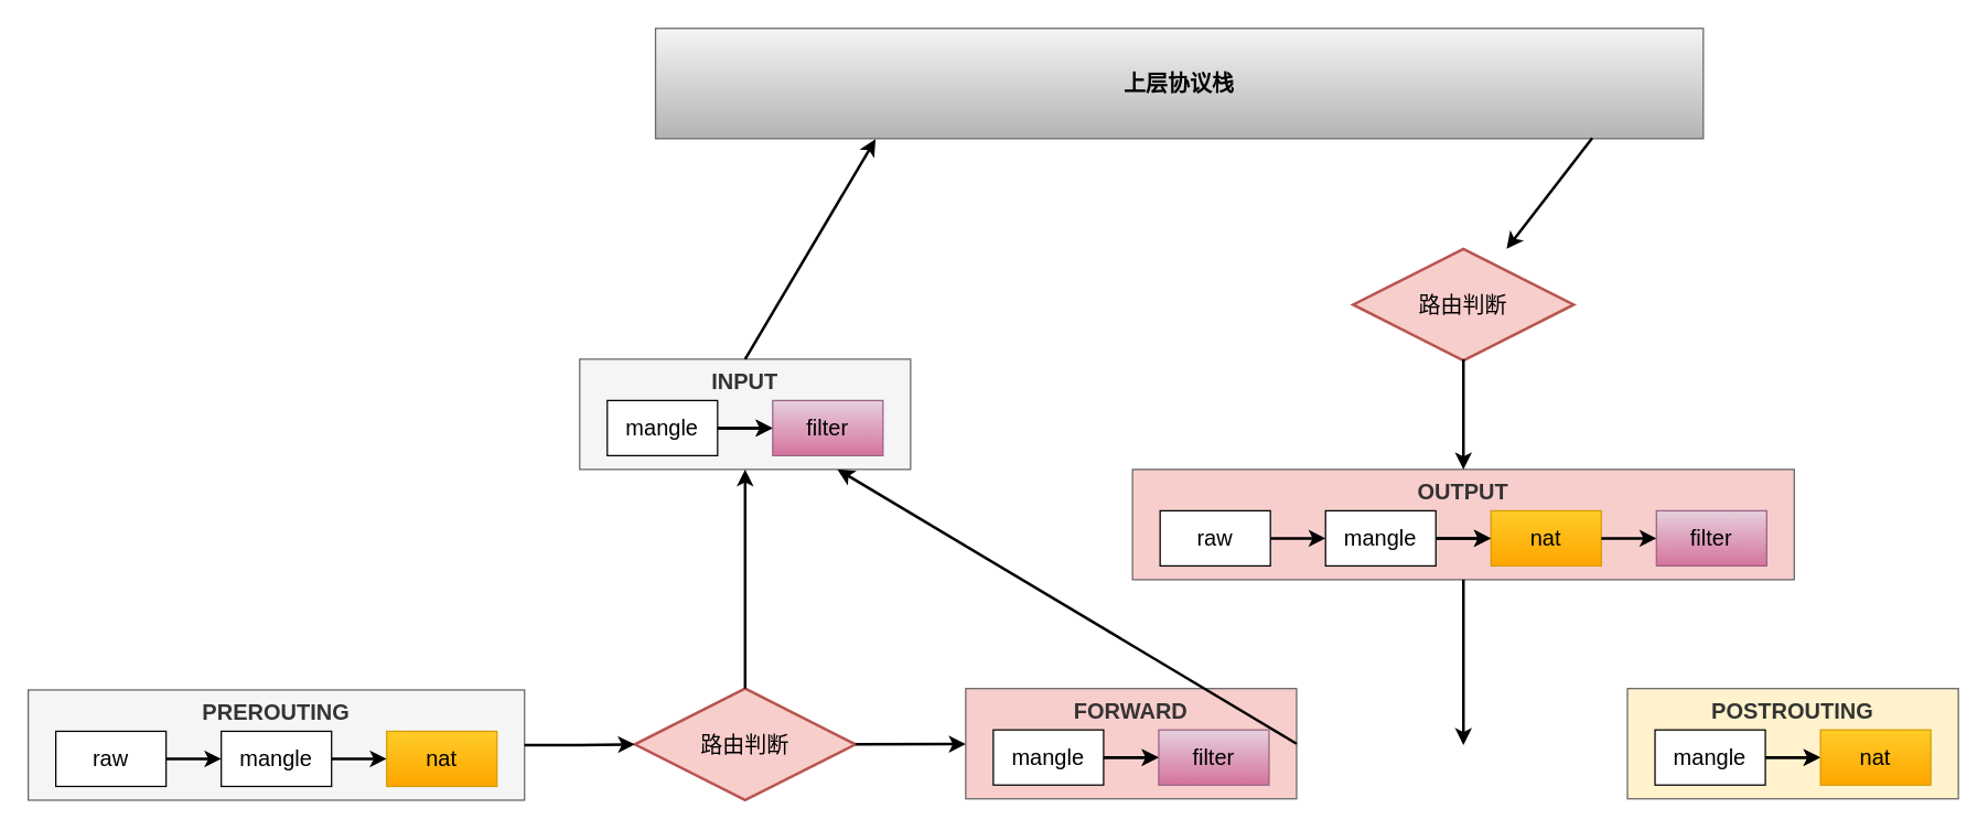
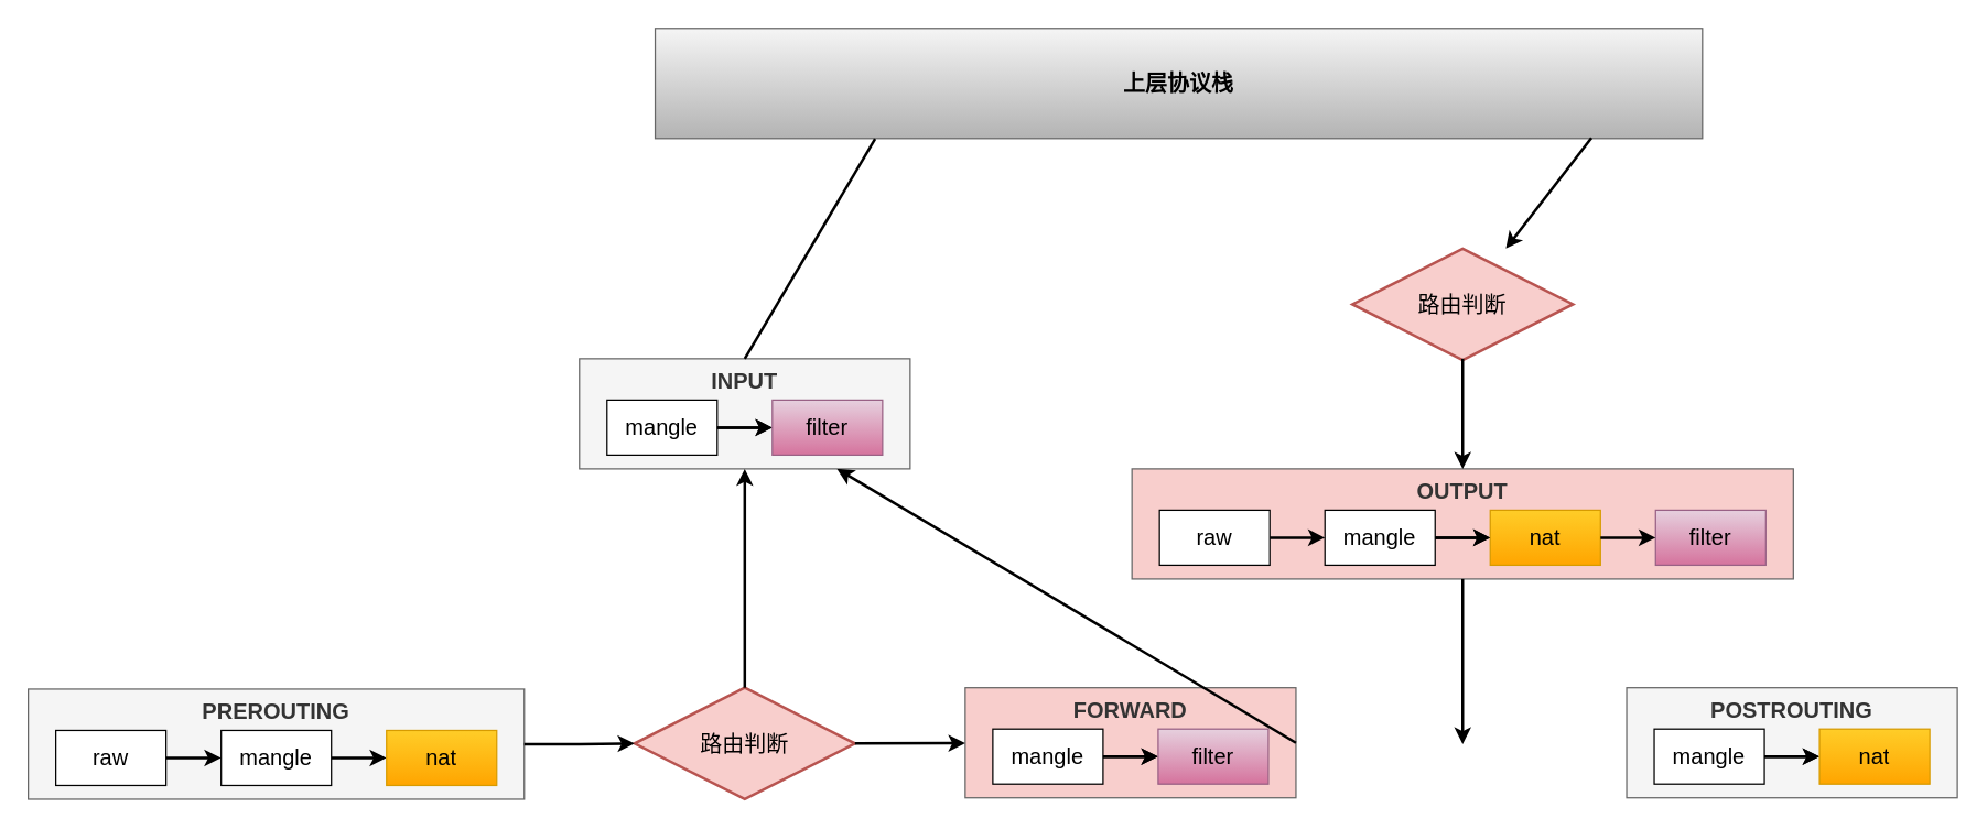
- <mxCell id="34" value="" style="endArrow=classic;html=1;strokeWidth=2;exitX=0.5;exitY=0;exitDx=0;exitDy=0;entryX=0.21;entryY=1.004;entryDx=0;entryDy=0;entryPerimeter=0;" parent="1" source="9" target="33" edge="1"><mxGeometry width="50" height="50" relative="1" as="geometry"><mxPoint x="550" y="509" as="sourcePoint" /><mxPoint x="542" y="101" as="targetPoint" /></mxGeometry></mxCell>
+ <mxCell id="34" value="" style="endArrow=none;html=1;strokeWidth=2;exitX=0.5;exitY=0;exitDx=0;exitDy=0;entryX=0.21;entryY=1.004;entryDx=0;entryDy=0;entryPerimeter=0;" parent="1" source="9" target="33" edge="1"><mxGeometry width="50" height="50" relative="1" as="geometry"><mxPoint x="550" y="509" as="sourcePoint" /><mxPoint x="542" y="101" as="targetPoint" /></mxGeometry></mxCell>
- <mxCell id="36" value="&lt;span style=&quot;font-size: 16px&quot;&gt;&lt;b&gt;POSTROUTING&lt;/b&gt;&lt;/span&gt;" style="rounded=0;whiteSpace=wrap;html=1;fillColor=#fff2cc;strokeColor=#666666;fontColor=#333333;align=center;labelPosition=center;verticalLabelPosition=middle;verticalAlign=top;" parent="1" vertex="1"><mxGeometry x="1180" y="499" width="240" height="80" as="geometry" /></mxCell>
+ <mxCell id="36" value="&lt;span style=&quot;font-size: 16px&quot;&gt;&lt;b&gt;POSTROUTING&lt;/b&gt;&lt;/span&gt;" style="rounded=0;whiteSpace=wrap;html=1;fillColor=#f5f5f5;strokeColor=#666666;fontColor=#333333;align=center;labelPosition=center;verticalLabelPosition=middle;verticalAlign=top;" parent="1" vertex="1"><mxGeometry x="1180" y="499" width="240" height="80" as="geometry" /></mxCell>
